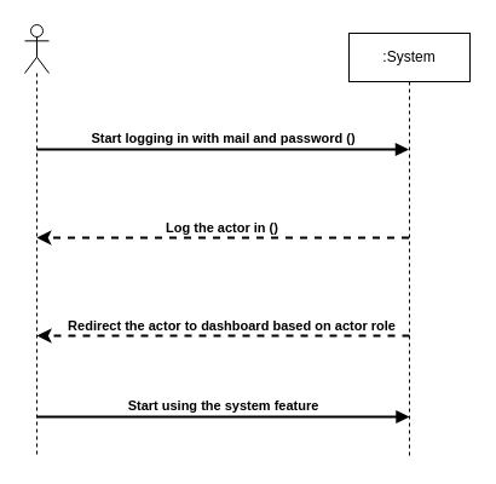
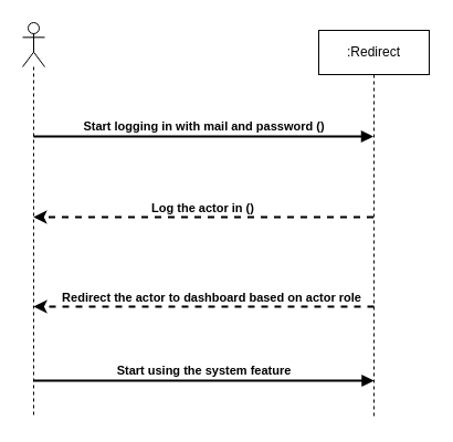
- <mxCell id="2" value=":System" style="shape=umlLifeline;perimeter=lifelinePerimeter;whiteSpace=wrap;html=1;container=1;dropTarget=0;collapsible=0;recursiveResize=0;outlineConnect=0;portConstraint=eastwest;newEdgeStyle={&quot;curved&quot;:0,&quot;rounded&quot;:0};" vertex="1" parent="1"><mxGeometry x="288" y="27" width="100" height="350" as="geometry" /></mxCell>
+ <mxCell id="2" value=":Redirect" style="shape=umlLifeline;perimeter=lifelinePerimeter;whiteSpace=wrap;html=1;container=1;dropTarget=0;collapsible=0;recursiveResize=0;outlineConnect=0;portConstraint=eastwest;newEdgeStyle={&quot;curved&quot;:0,&quot;rounded&quot;:0};" vertex="1" parent="1"><mxGeometry x="288" y="27" width="100" height="350" as="geometry" /></mxCell>
